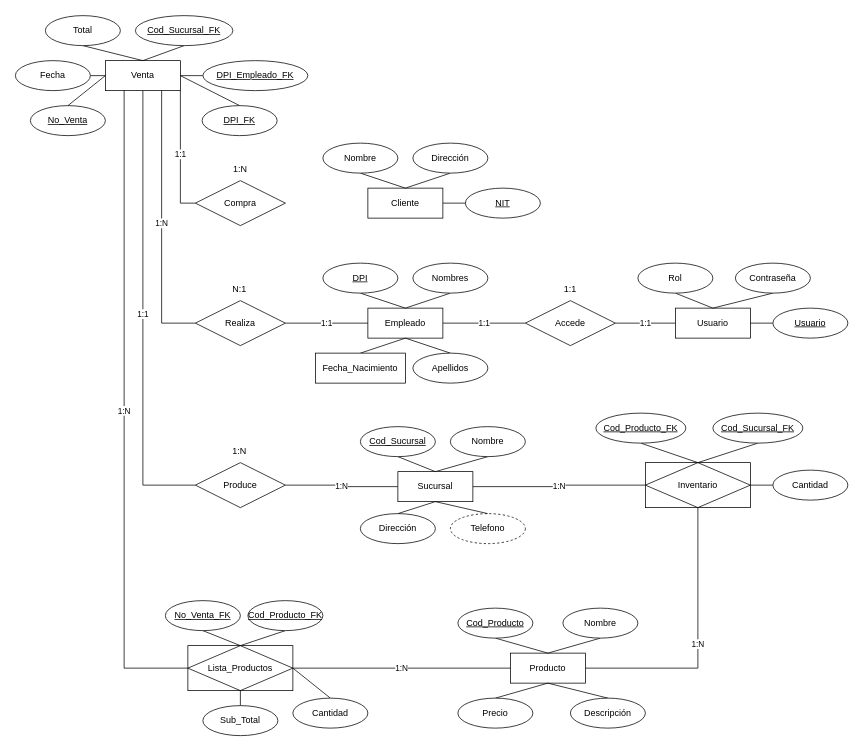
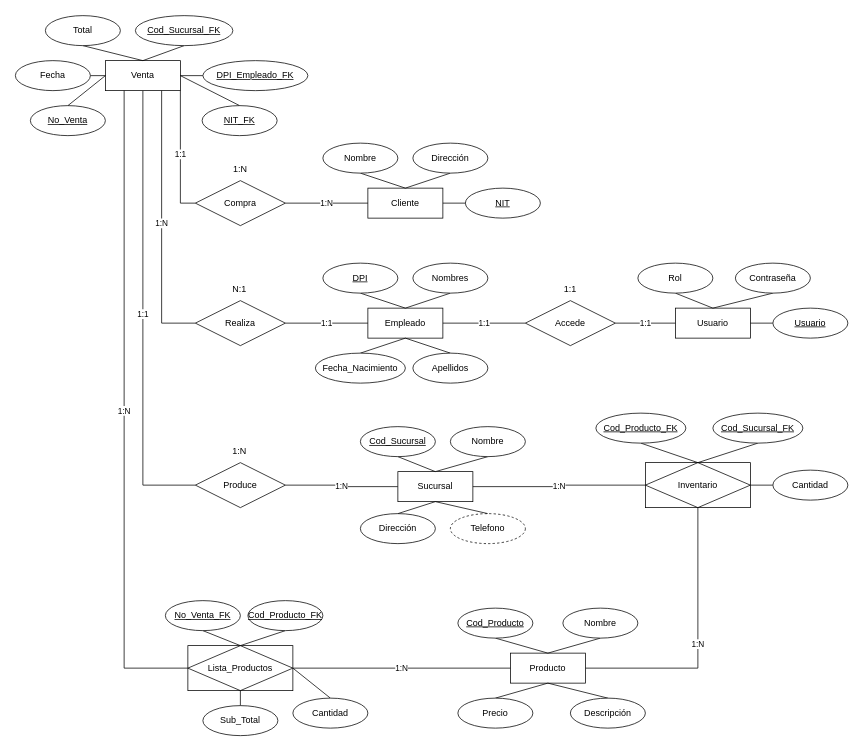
- <mxCell id="28" value="DPI_FK" style="ellipse;whiteSpace=wrap;html=1;align=center;fontStyle=4;" parent="1" vertex="1"><mxGeometry x="269" y="140" width="100" height="40" as="geometry" /></mxCell>
+ <mxCell id="28" value="NIT_FK" style="ellipse;whiteSpace=wrap;html=1;align=center;fontStyle=4;" parent="1" vertex="1"><mxGeometry x="269" y="140" width="100" height="40" as="geometry" /></mxCell>
+ <mxCell id="59" value="1:N" style="edgeStyle=orthogonalEdgeStyle;rounded=0;orthogonalLoop=1;jettySize=auto;html=1;exitX=1;exitY=0.5;exitDx=0;exitDy=0;entryX=0;entryY=0.5;entryDx=0;entryDy=0;endArrow=none;endFill=0;" parent="1" source="61" target="4" edge="1"><mxGeometry relative="1" as="geometry" /></mxCell>
- <mxCell id="74" value="Fecha_Nacimiento" style="whiteSpace=wrap;html=1;align=center;rounded=0;" parent="1" vertex="1"><mxGeometry x="420" y="470" width="120" height="40" as="geometry" /></mxCell>
+ <mxCell id="74" value="Fecha_Nacimiento" style="ellipse;whiteSpace=wrap;html=1;align=center;" parent="1" vertex="1"><mxGeometry x="420" y="470" width="120" height="40" as="geometry" /></mxCell>
